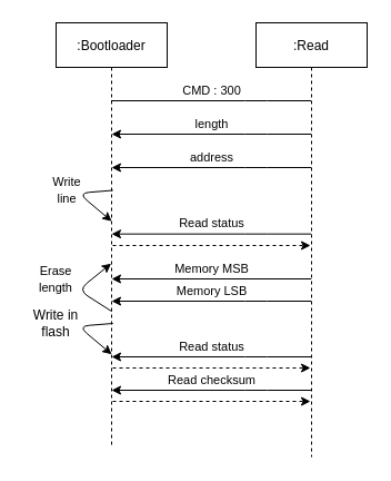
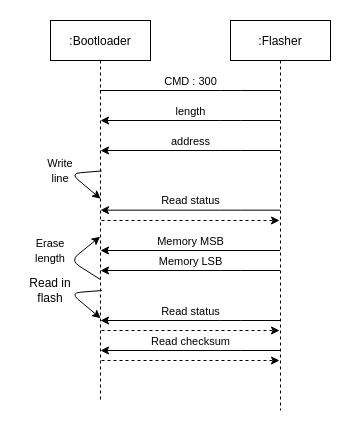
- <mxCell id="3" value=":Read" style="shape=umlLifeline;perimeter=lifelinePerimeter;container=1;collapsible=0;recursiveResize=0;rounded=0;shadow=0;strokeWidth=1;" parent="1" vertex="1"><mxGeometry x="230" y="20" width="100" height="390" as="geometry" /></mxCell>
+ <mxCell id="3" value=":Flasher" style="shape=umlLifeline;perimeter=lifelinePerimeter;container=1;collapsible=0;recursiveResize=0;rounded=0;shadow=0;strokeWidth=1;" parent="1" vertex="1"><mxGeometry x="230" y="20" width="100" height="390" as="geometry" /></mxCell>
- <mxCell id="28" value="Write in flash" style="text;html=1;strokeColor=none;fillColor=none;align=center;verticalAlign=middle;whiteSpace=wrap;rounded=0;" vertex="1" parent="1"><mxGeometry x="20" y="280" width="60" height="20" as="geometry" /></mxCell>
+ <mxCell id="28" value="Read in flash" style="text;html=1;strokeColor=none;fillColor=none;align=center;verticalAlign=middle;whiteSpace=wrap;rounded=0;" vertex="1" parent="1"><mxGeometry x="20" y="280" width="60" height="20" as="geometry" /></mxCell>
